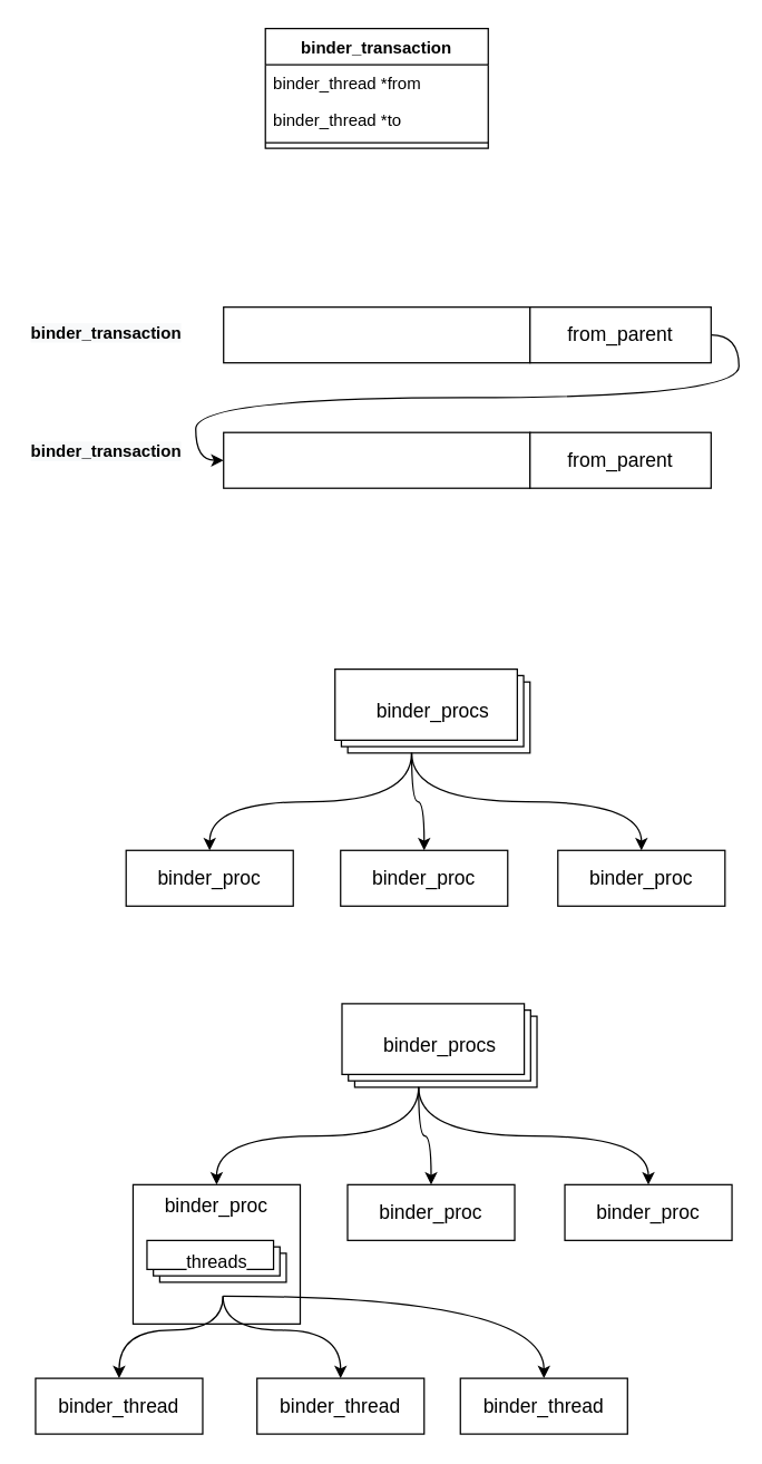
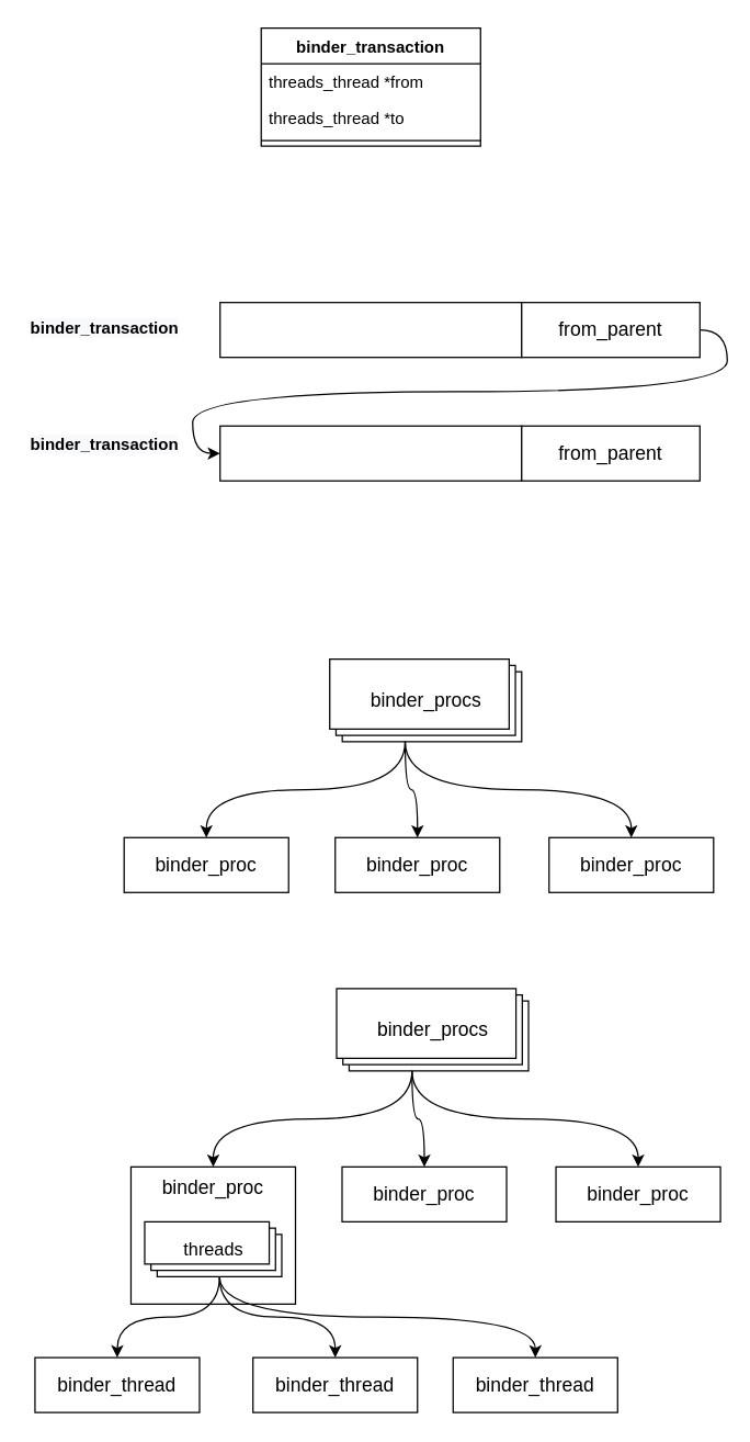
- <mxCell id="3" value="binder_thread *from" style="text;strokeColor=none;fillColor=none;align=left;verticalAlign=top;spacingLeft=4;spacingRight=4;overflow=hidden;rotatable=0;points=[[0,0.5],[1,0.5]];portConstraint=eastwest;" parent="2" vertex="1"><mxGeometry y="26" width="160" height="26" as="geometry" /></mxCell>
+ <mxCell id="3" value="threads_thread *from" style="text;strokeColor=none;fillColor=none;align=left;verticalAlign=top;spacingLeft=4;spacingRight=4;overflow=hidden;rotatable=0;points=[[0,0.5],[1,0.5]];portConstraint=eastwest;" parent="2" vertex="1"><mxGeometry y="26" width="160" height="26" as="geometry" /></mxCell>
- <mxCell id="4" value="binder_thread *to" style="text;strokeColor=none;fillColor=none;align=left;verticalAlign=top;spacingLeft=4;spacingRight=4;overflow=hidden;rotatable=0;points=[[0,0.5],[1,0.5]];portConstraint=eastwest;" parent="2" vertex="1"><mxGeometry y="52" width="160" height="26" as="geometry" /></mxCell>
+ <mxCell id="4" value="threads_thread *to" style="text;strokeColor=none;fillColor=none;align=left;verticalAlign=top;spacingLeft=4;spacingRight=4;overflow=hidden;rotatable=0;points=[[0,0.5],[1,0.5]];portConstraint=eastwest;" parent="2" vertex="1"><mxGeometry y="52" width="160" height="26" as="geometry" /></mxCell>
- <mxCell id="30" value="&lt;span style=&quot;font-size: 13px; background-color: rgb(255, 255, 255);&quot;&gt;threads&lt;/span&gt;" style="verticalLabelPosition=middle;verticalAlign=middle;html=1;shape=mxgraph.basic.layered_rect;dx=9.14;outlineConnect=0;fontFamily=Helvetica;fontSize=13;textDirection=ltr;labelPosition=center;align=center;" parent="1" vertex="1"><mxGeometry x="105" y="890" width="100" height="30" as="geometry" /></mxCell>
+ <mxCell id="30" value="&lt;span style=&quot;font-size: 13px; background-color: rgb(255, 255, 255);&quot;&gt;threads&lt;/span&gt;" style="verticalLabelPosition=middle;verticalAlign=middle;html=1;shape=mxgraph.basic.layered_rect;dx=9.14;outlineConnect=0;fontFamily=Helvetica;fontSize=13;textDirection=ltr;labelPosition=center;align=center;" parent="1" vertex="1"><mxGeometry x="105" y="890" width="100" height="40" as="geometry" /></mxCell>
